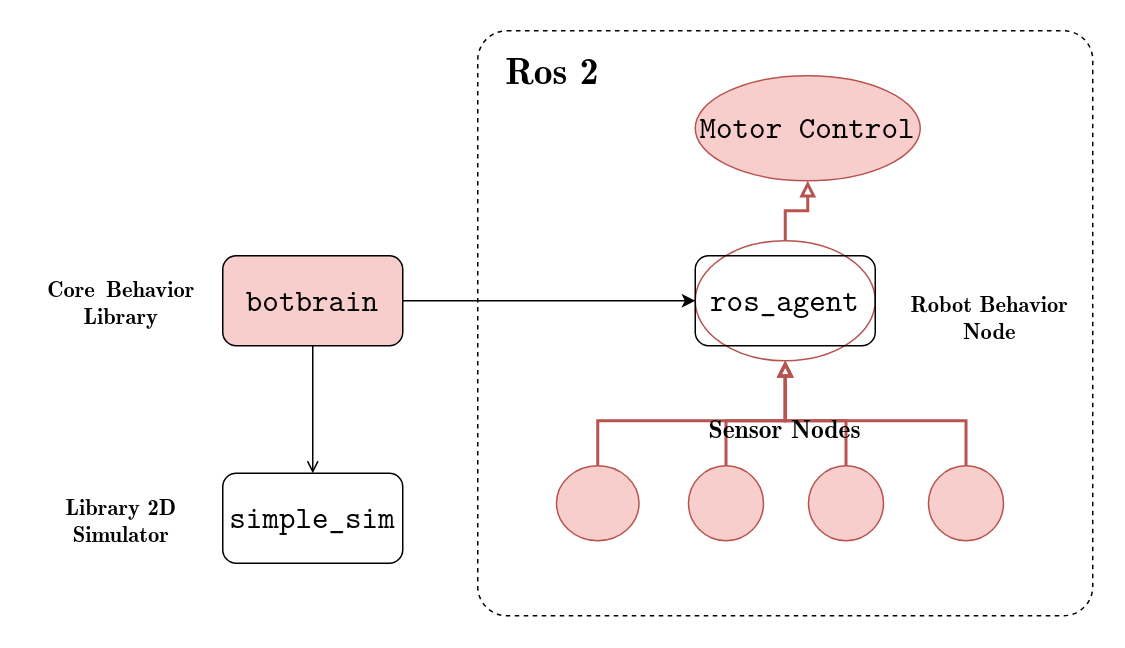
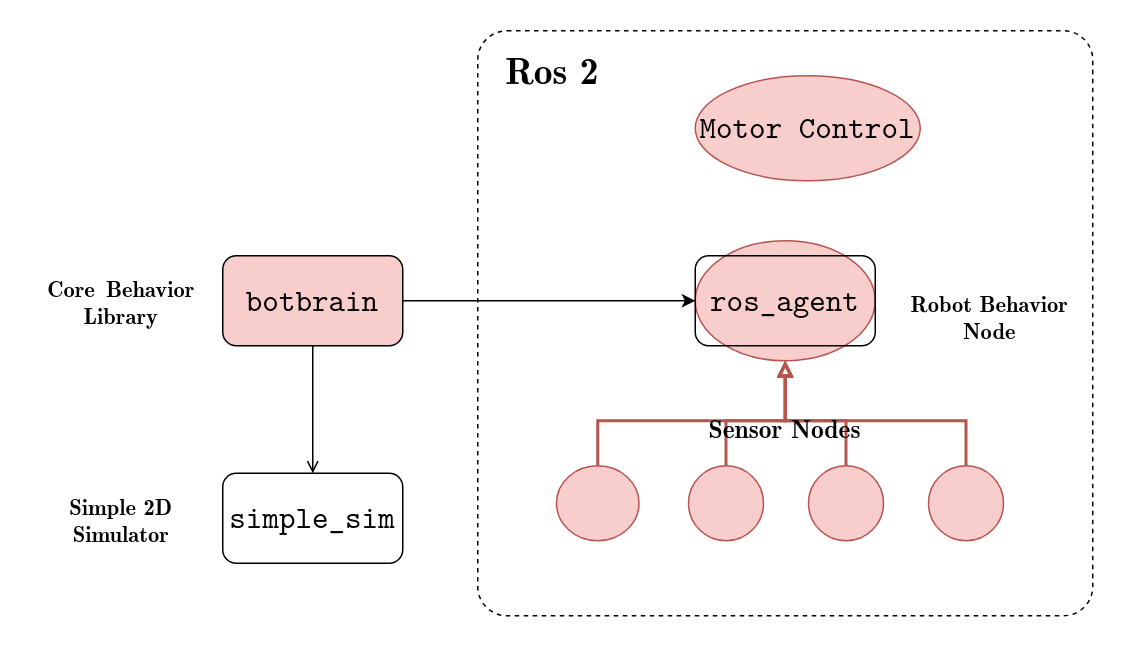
- <mxCell id="3" value="" style="edgeStyle=orthogonalEdgeStyle;rounded=0;orthogonalLoop=1;jettySize=auto;html=1;strokeColor=#b85450;strokeWidth=2;align=center;verticalAlign=middle;fontFamily=Helvetica;fontSize=11;fontColor=default;labelBackgroundColor=default;endArrow=block;endFill=0;fillColor=#f8cecc;" edge="1" parent="1" source="4" target="19"><mxGeometry relative="1" as="geometry" /></mxCell>
- <mxCell id="4" value="ros_agent" style="ellipse;whiteSpace=wrap;html=1;fillColor=#ffffff;strokeColor=#b85450;rounded=1;align=center;verticalAlign=middle;fontFamily=Latin Modern Mono;fontSize=21;fontColor=default;" vertex="1" parent="1"><mxGeometry x="463" y="160" width="120" height="80" as="geometry" /></mxCell>
+ <mxCell id="4" value="ros_agent" style="ellipse;whiteSpace=wrap;html=1;fillColor=#f8cecc;strokeColor=#b85450;rounded=1;align=center;verticalAlign=middle;fontFamily=Latin Modern Mono;fontSize=21;fontColor=default;" vertex="1" parent="1"><mxGeometry x="463" y="160" width="120" height="80" as="geometry" /></mxCell>
- <mxCell id="23" value="&lt;div style=&quot;font-size: 15px;&quot;&gt;Library 2D&lt;/div&gt;&lt;div style=&quot;font-size: 15px;&quot;&gt;Simulator&lt;/div&gt;" style="text;html=1;align=center;verticalAlign=middle;resizable=0;points=[];autosize=1;strokeColor=none;fillColor=none;fontFamily=Latin Modern Roman Demi;fontSize=15;" vertex="1" parent="1"><mxGeometry x="35" y="320" width="90" height="50" as="geometry" /></mxCell>
+ <mxCell id="23" value="&lt;div style=&quot;font-size: 15px;&quot;&gt;Simple 2D&lt;/div&gt;&lt;div style=&quot;font-size: 15px;&quot;&gt;Simulator&lt;/div&gt;" style="text;html=1;align=center;verticalAlign=middle;resizable=0;points=[];autosize=1;strokeColor=none;fillColor=none;fontFamily=Latin Modern Roman Demi;fontSize=15;" vertex="1" parent="1"><mxGeometry x="35" y="320" width="90" height="50" as="geometry" /></mxCell>
